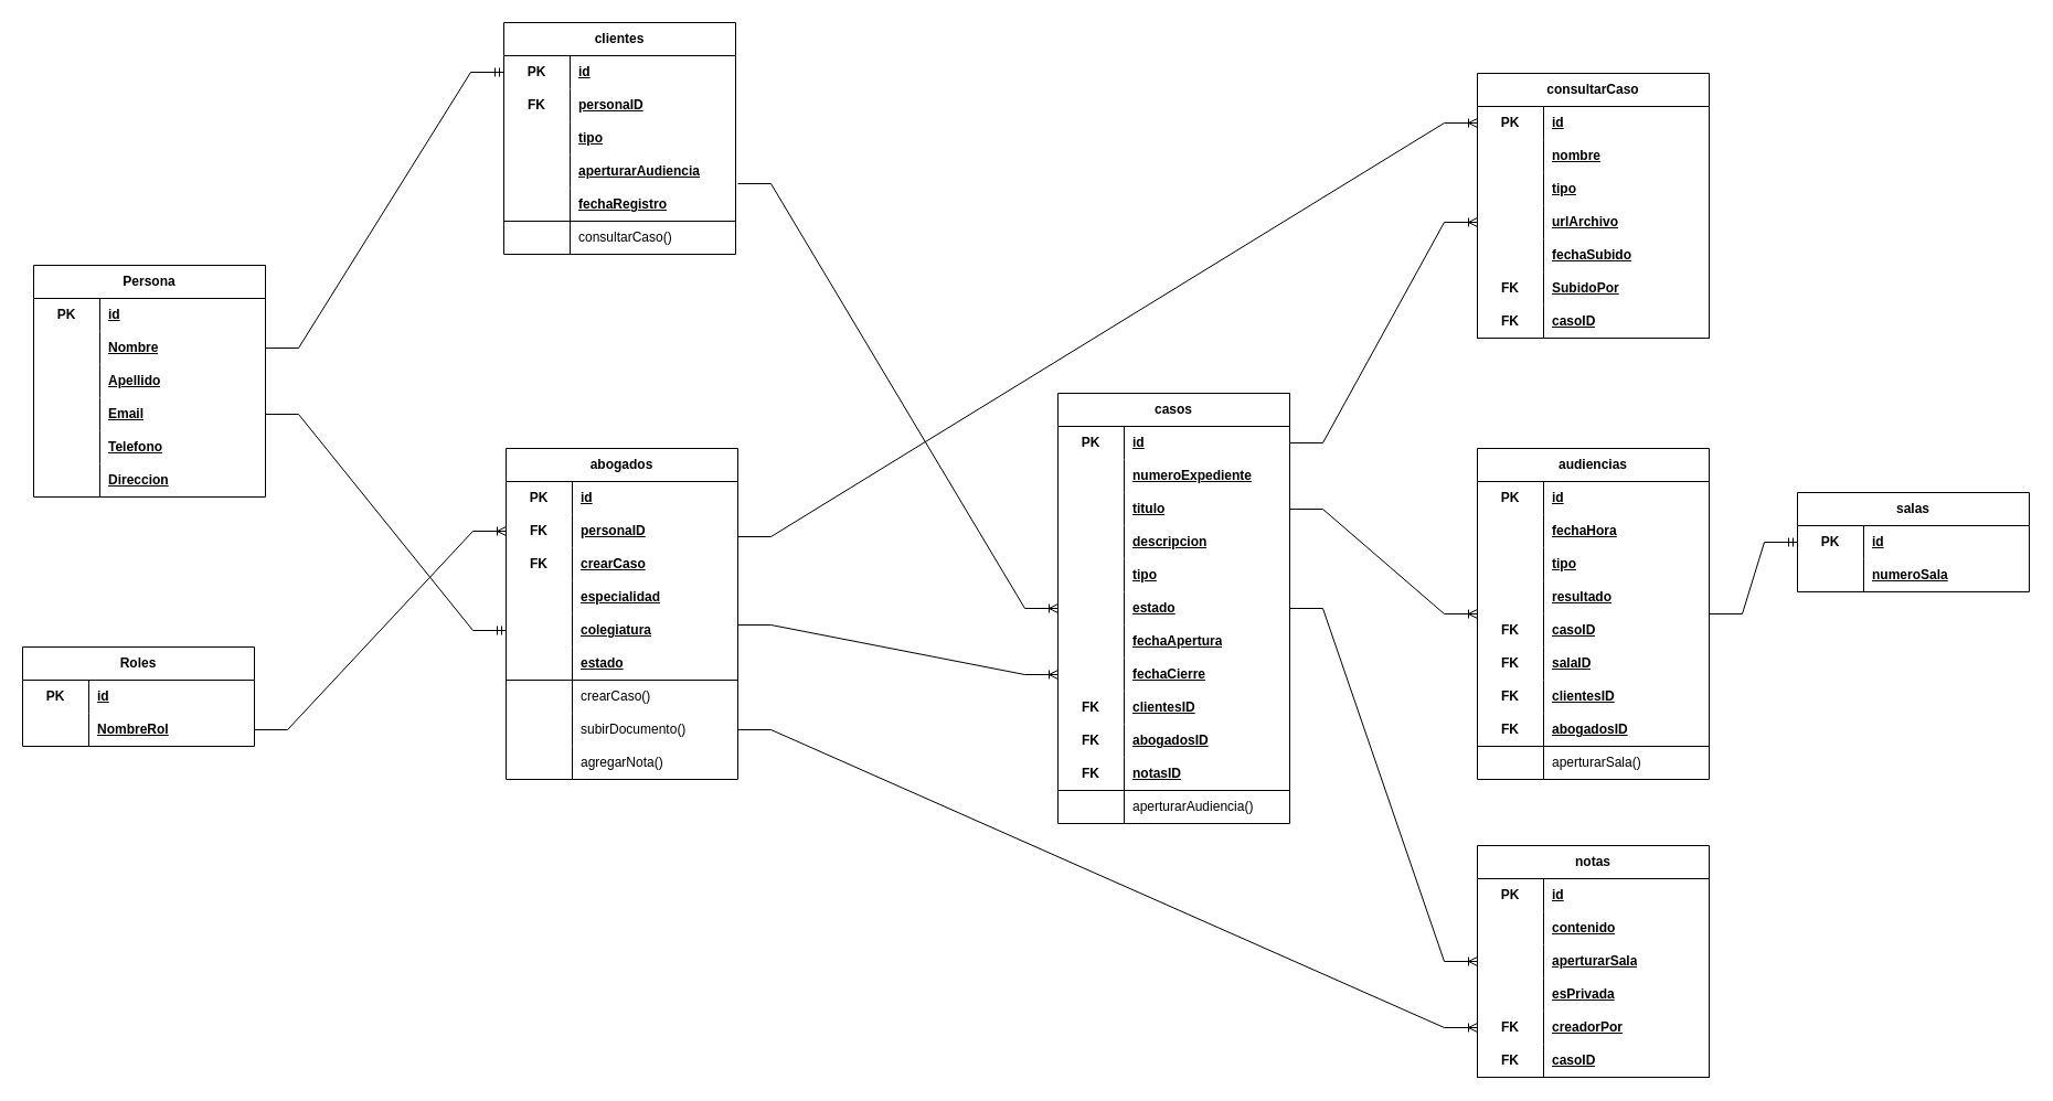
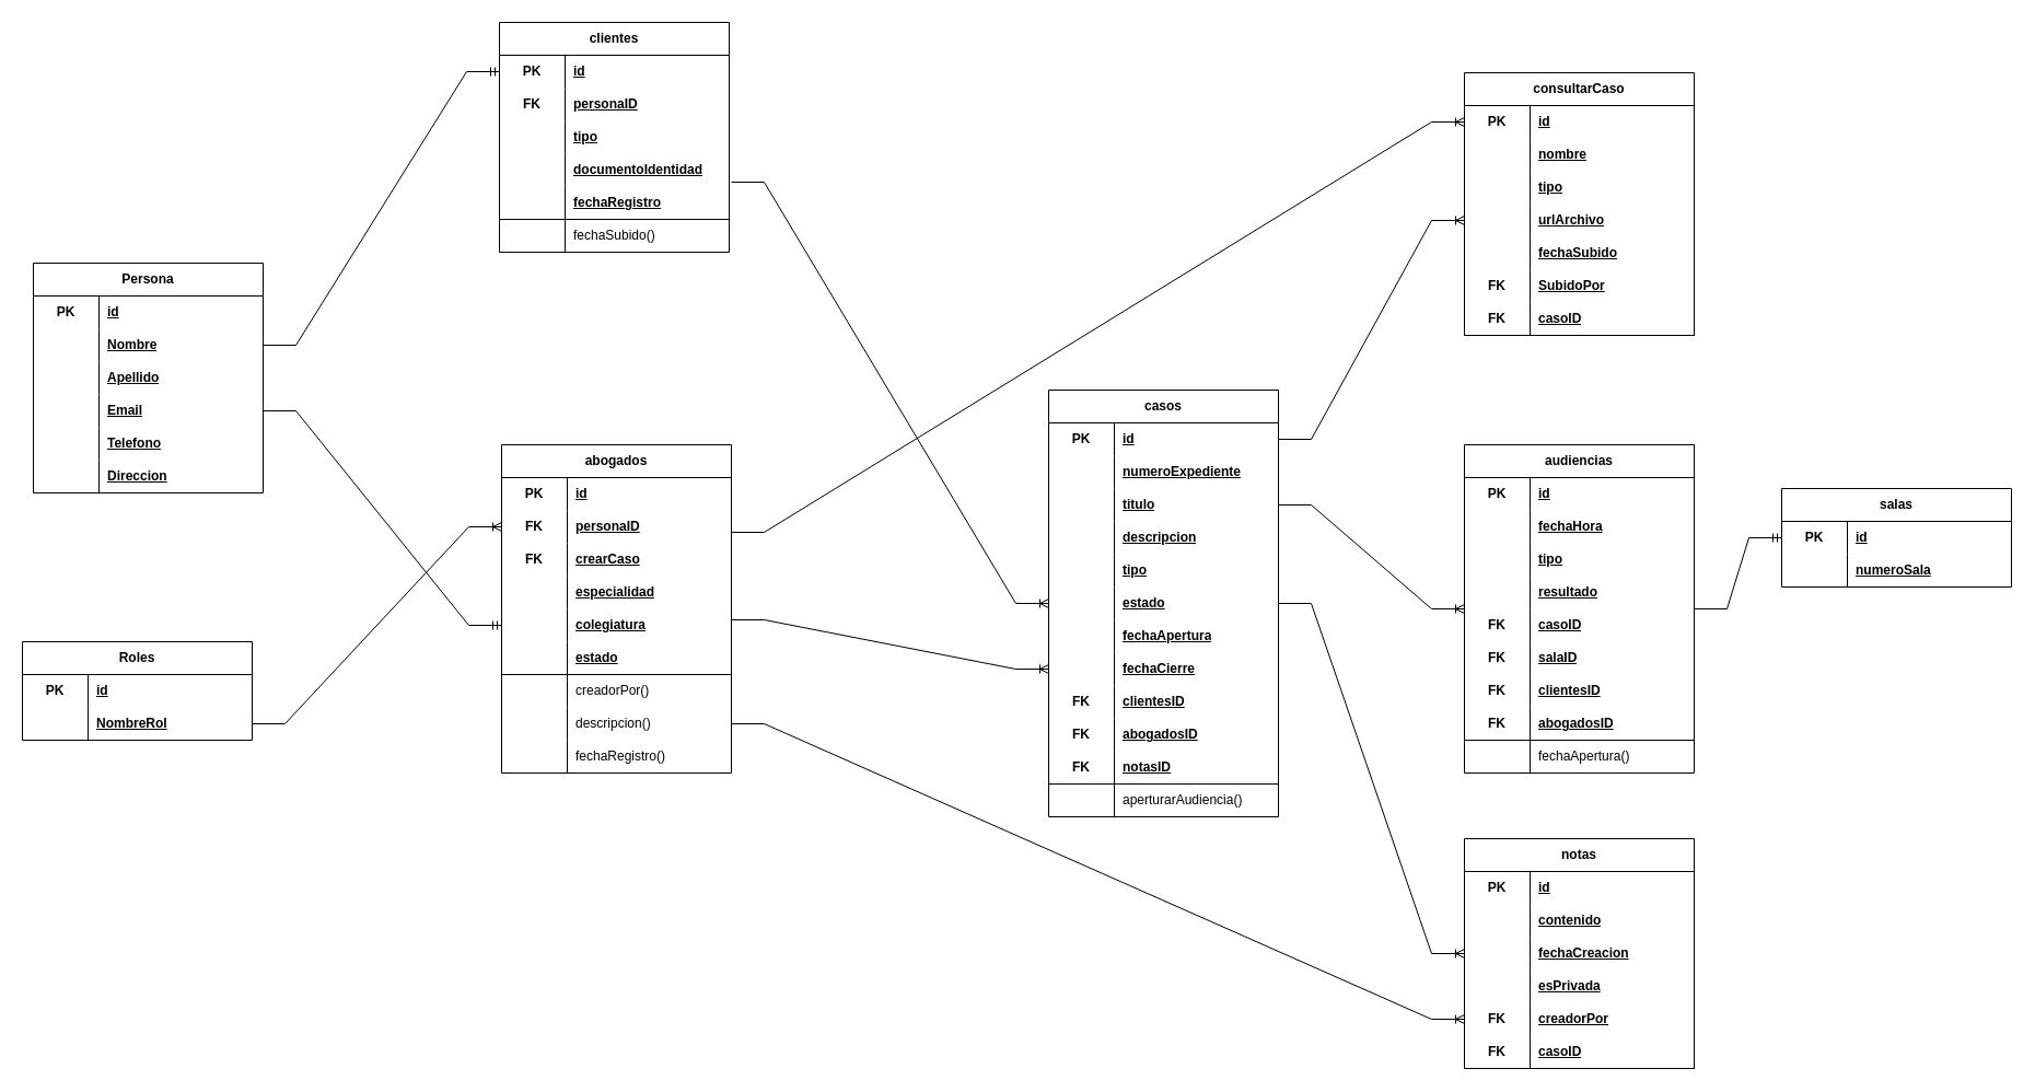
- <mxCell id="14" value="aperturarAudiencia" style="shape=partialRectangle;connectable=0;fillColor=none;top=0;left=0;bottom=0;right=0;align=left;spacingLeft=6;fontStyle=5;overflow=hidden;html=1;whiteSpace=wrap;" parent="12" vertex="1"><mxGeometry x="60" width="150" height="30" as="geometry"><mxRectangle width="150" height="30" as="alternateBounds" /></mxGeometry></mxCell>
+ <mxCell id="14" value="documentoIdentidad" style="shape=partialRectangle;connectable=0;fillColor=none;top=0;left=0;bottom=0;right=0;align=left;spacingLeft=6;fontStyle=5;overflow=hidden;html=1;whiteSpace=wrap;" parent="12" vertex="1"><mxGeometry x="60" width="150" height="30" as="geometry"><mxRectangle width="150" height="30" as="alternateBounds" /></mxGeometry></mxCell>
- <mxCell id="20" value="consultarCaso()" style="shape=partialRectangle;connectable=0;fillColor=none;top=0;left=0;bottom=0;right=0;align=left;spacingLeft=6;overflow=hidden;html=1;whiteSpace=wrap;" parent="18" vertex="1"><mxGeometry x="60" width="150" height="30" as="geometry"><mxRectangle width="150" height="30" as="alternateBounds" /></mxGeometry></mxCell>
+ <mxCell id="20" value="fechaSubido()" style="shape=partialRectangle;connectable=0;fillColor=none;top=0;left=0;bottom=0;right=0;align=left;spacingLeft=6;overflow=hidden;html=1;whiteSpace=wrap;" parent="18" vertex="1"><mxGeometry x="60" width="150" height="30" as="geometry"><mxRectangle width="150" height="30" as="alternateBounds" /></mxGeometry></mxCell>
- <mxCell id="42" value="crearCaso()" style="shape=partialRectangle;connectable=0;fillColor=none;top=0;left=0;bottom=0;right=0;align=left;spacingLeft=6;overflow=hidden;html=1;whiteSpace=wrap;" parent="40" vertex="1"><mxGeometry x="60" width="150" height="30" as="geometry"><mxRectangle width="150" height="30" as="alternateBounds" /></mxGeometry></mxCell>
+ <mxCell id="42" value="creadorPor()" style="shape=partialRectangle;connectable=0;fillColor=none;top=0;left=0;bottom=0;right=0;align=left;spacingLeft=6;overflow=hidden;html=1;whiteSpace=wrap;" parent="40" vertex="1"><mxGeometry x="60" width="150" height="30" as="geometry"><mxRectangle width="150" height="30" as="alternateBounds" /></mxGeometry></mxCell>
- <mxCell id="45" value="subirDocumento()" style="shape=partialRectangle;connectable=0;fillColor=none;top=0;left=0;bottom=0;right=0;align=left;spacingLeft=6;overflow=hidden;html=1;whiteSpace=wrap;" parent="43" vertex="1"><mxGeometry x="60" width="150" height="30" as="geometry"><mxRectangle width="150" height="30" as="alternateBounds" /></mxGeometry></mxCell>
+ <mxCell id="45" value="descripcion()" style="shape=partialRectangle;connectable=0;fillColor=none;top=0;left=0;bottom=0;right=0;align=left;spacingLeft=6;overflow=hidden;html=1;whiteSpace=wrap;" parent="43" vertex="1"><mxGeometry x="60" width="150" height="30" as="geometry"><mxRectangle width="150" height="30" as="alternateBounds" /></mxGeometry></mxCell>
- <mxCell id="48" value="agregarNota()" style="shape=partialRectangle;connectable=0;fillColor=none;top=0;left=0;bottom=0;right=0;align=left;spacingLeft=6;overflow=hidden;html=1;whiteSpace=wrap;" parent="46" vertex="1"><mxGeometry x="60" width="150" height="30" as="geometry"><mxRectangle width="150" height="30" as="alternateBounds" /></mxGeometry></mxCell>
+ <mxCell id="48" value="fechaRegistro()" style="shape=partialRectangle;connectable=0;fillColor=none;top=0;left=0;bottom=0;right=0;align=left;spacingLeft=6;overflow=hidden;html=1;whiteSpace=wrap;" parent="46" vertex="1"><mxGeometry x="60" width="150" height="30" as="geometry"><mxRectangle width="150" height="30" as="alternateBounds" /></mxGeometry></mxCell>
- <mxCell id="113" value="aperturarSala()" style="shape=partialRectangle;connectable=0;fillColor=none;top=0;left=0;bottom=0;right=0;align=left;spacingLeft=6;overflow=hidden;html=1;whiteSpace=wrap;" parent="111" vertex="1"><mxGeometry x="60" width="150" height="30" as="geometry"><mxRectangle width="150" height="30" as="alternateBounds" /></mxGeometry></mxCell>
+ <mxCell id="113" value="fechaApertura()" style="shape=partialRectangle;connectable=0;fillColor=none;top=0;left=0;bottom=0;right=0;align=left;spacingLeft=6;overflow=hidden;html=1;whiteSpace=wrap;" parent="111" vertex="1"><mxGeometry x="60" width="150" height="30" as="geometry"><mxRectangle width="150" height="30" as="alternateBounds" /></mxGeometry></mxCell>
- <mxCell id="145" value="aperturarSala" style="shape=partialRectangle;connectable=0;fillColor=none;top=0;left=0;bottom=0;right=0;align=left;spacingLeft=6;fontStyle=5;overflow=hidden;html=1;whiteSpace=wrap;" parent="143" vertex="1"><mxGeometry x="60" width="150" height="30" as="geometry"><mxRectangle width="150" height="30" as="alternateBounds" /></mxGeometry></mxCell>
+ <mxCell id="145" value="fechaCreacion" style="shape=partialRectangle;connectable=0;fillColor=none;top=0;left=0;bottom=0;right=0;align=left;spacingLeft=6;fontStyle=5;overflow=hidden;html=1;whiteSpace=wrap;" parent="143" vertex="1"><mxGeometry x="60" width="150" height="30" as="geometry"><mxRectangle width="150" height="30" as="alternateBounds" /></mxGeometry></mxCell>
